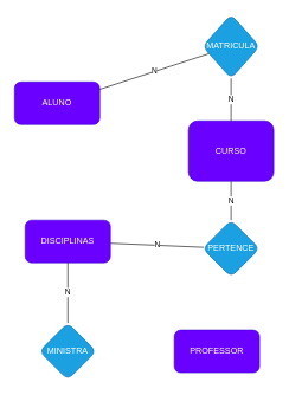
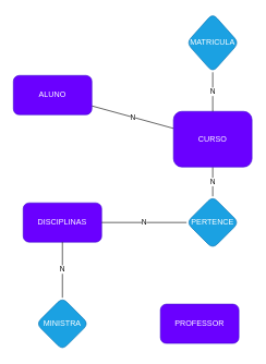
- <mxCell id="2" value="N" style="edgeStyle=none;html=1;endArrow=none;endFill=0;" edge="1" parent="1" source="3" target="9"><mxGeometry relative="1" as="geometry" /></mxCell>
+ <mxCell id="2" value="N" style="edgeStyle=none;html=1;endArrow=none;endFill=0;" edge="1" parent="1" source="3" target="6"><mxGeometry relative="1" as="geometry" /></mxCell>
- <mxCell id="11" value="PERTENCE" style="rhombus;whiteSpace=wrap;html=1;fillColor=#1ba1e2;strokeColor=#006EAF;fontColor=#ffffff;rounded=1;" vertex="1" parent="1"><mxGeometry x="285" y="310" width="80" height="80" as="geometry" /></mxCell>
+ <mxCell id="11" value="PERTENCE" style="rhombus;whiteSpace=wrap;html=1;fillColor=#1ba1e2;strokeColor=#006EAF;fontColor=#ffffff;rounded=1;" vertex="1" parent="1"><mxGeometry x="285" y="300" width="80" height="80" as="geometry" /></mxCell>
